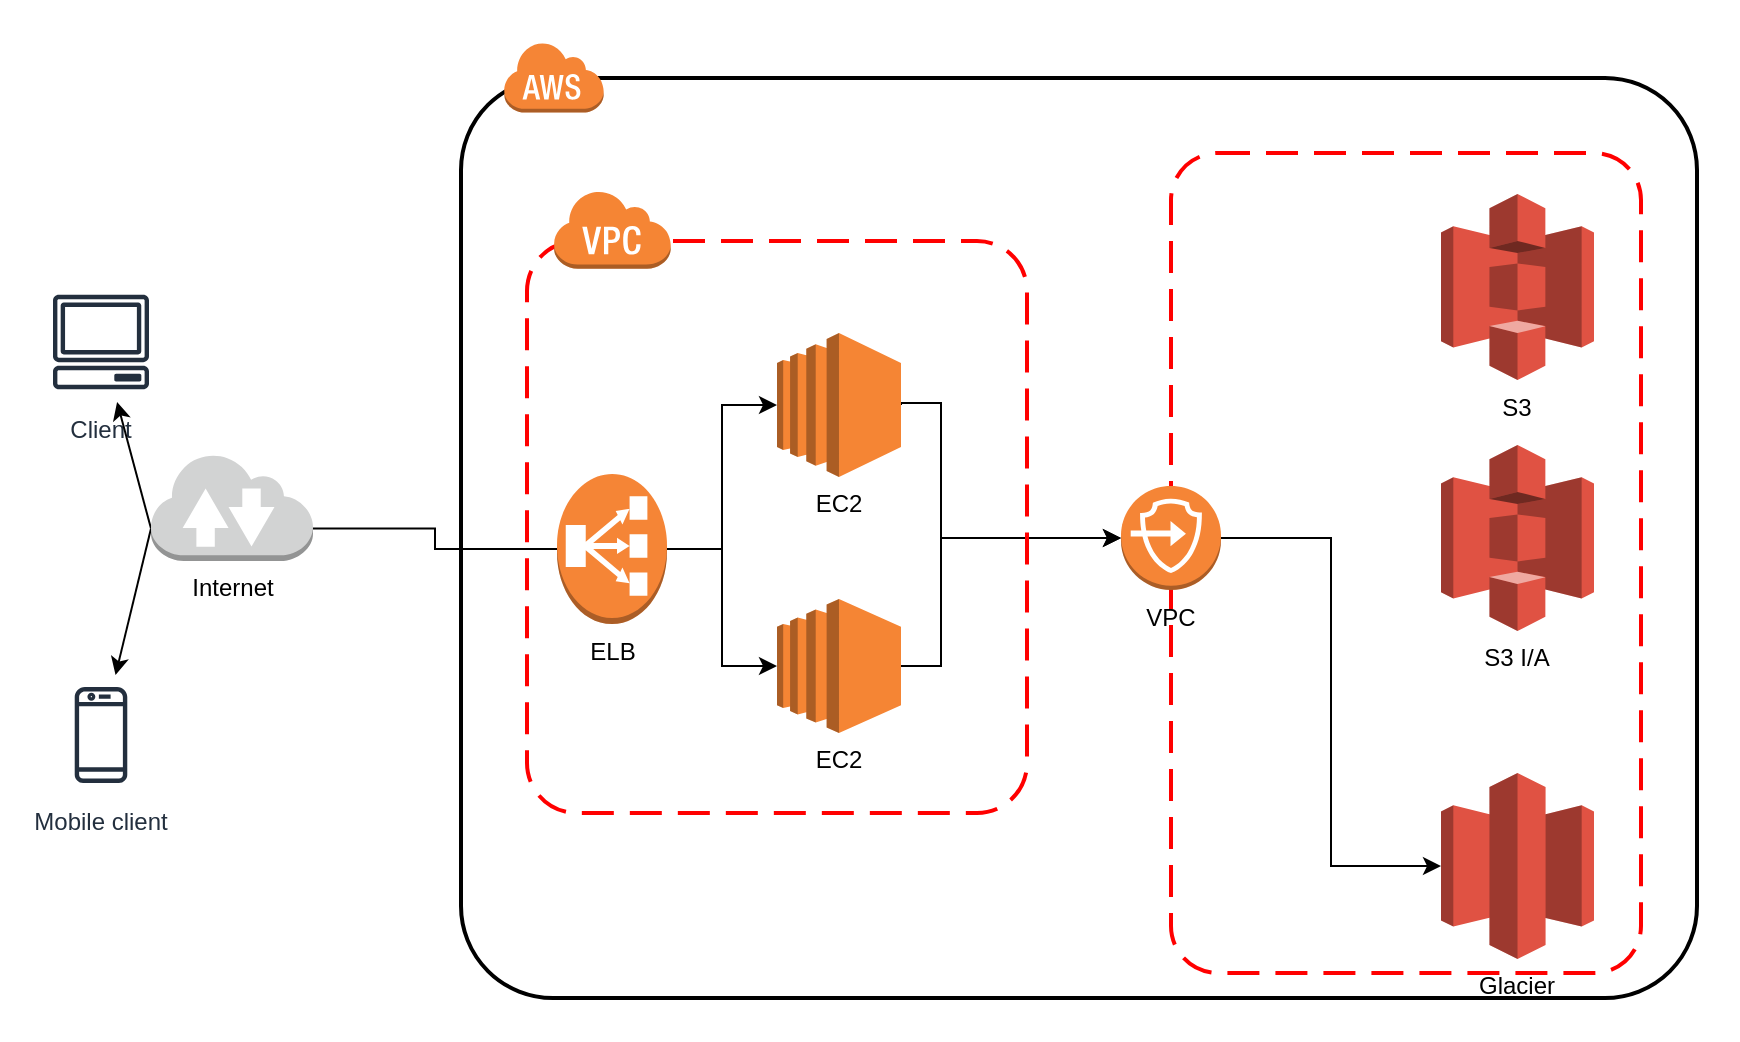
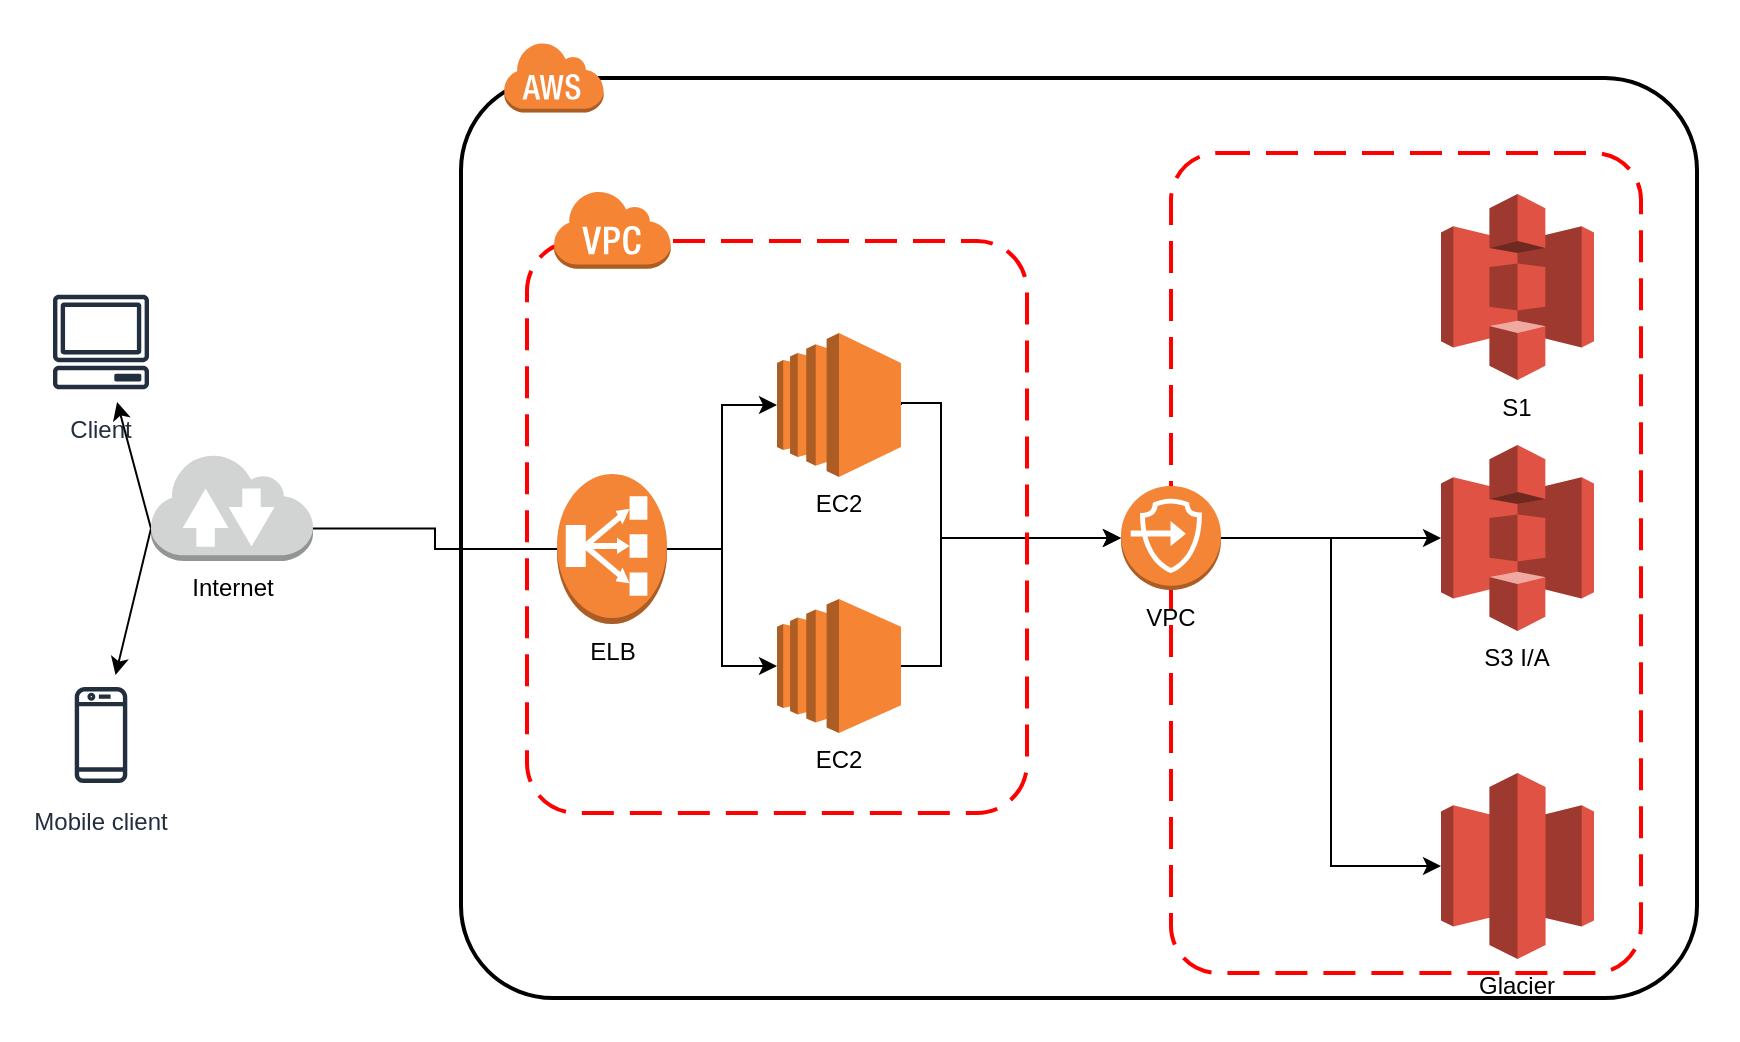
- <mxCell id="8" value="S3" style="outlineConnect=0;dashed=0;verticalLabelPosition=bottom;verticalAlign=top;align=center;html=1;shape=mxgraph.aws3.s3;fillColor=#E05243;gradientColor=none;" vertex="1" parent="1"><mxGeometry x="720" y="96.5" width="76.5" height="93" as="geometry" /></mxCell>
+ <mxCell id="8" value="S1" style="outlineConnect=0;dashed=0;verticalLabelPosition=bottom;verticalAlign=top;align=center;html=1;shape=mxgraph.aws3.s3;fillColor=#E05243;gradientColor=none;" vertex="1" parent="1"><mxGeometry x="720" y="96.5" width="76.5" height="93" as="geometry" /></mxCell>
+ <mxCell id="5" style="edgeStyle=orthogonalEdgeStyle;rounded=0;orthogonalLoop=1;jettySize=auto;html=1;exitX=1;exitY=0.5;exitDx=0;exitDy=0;exitPerimeter=0;entryX=0;entryY=0.5;entryDx=0;entryDy=0;entryPerimeter=0;" edge="1" parent="1" source="7" target="3"><mxGeometry relative="1" as="geometry" /></mxCell>
